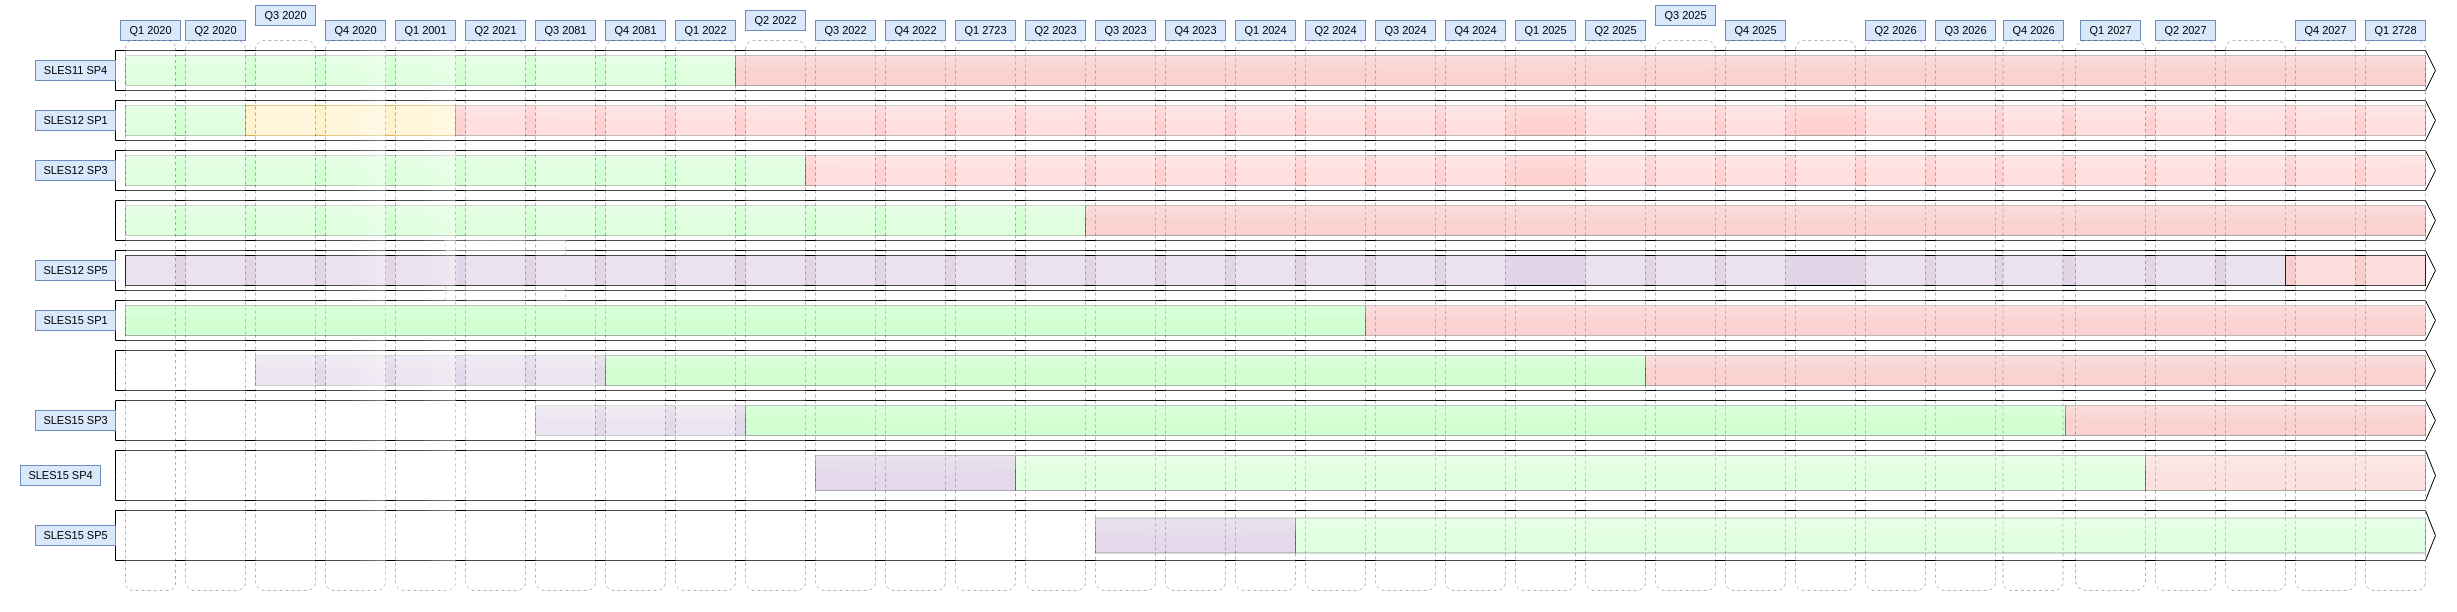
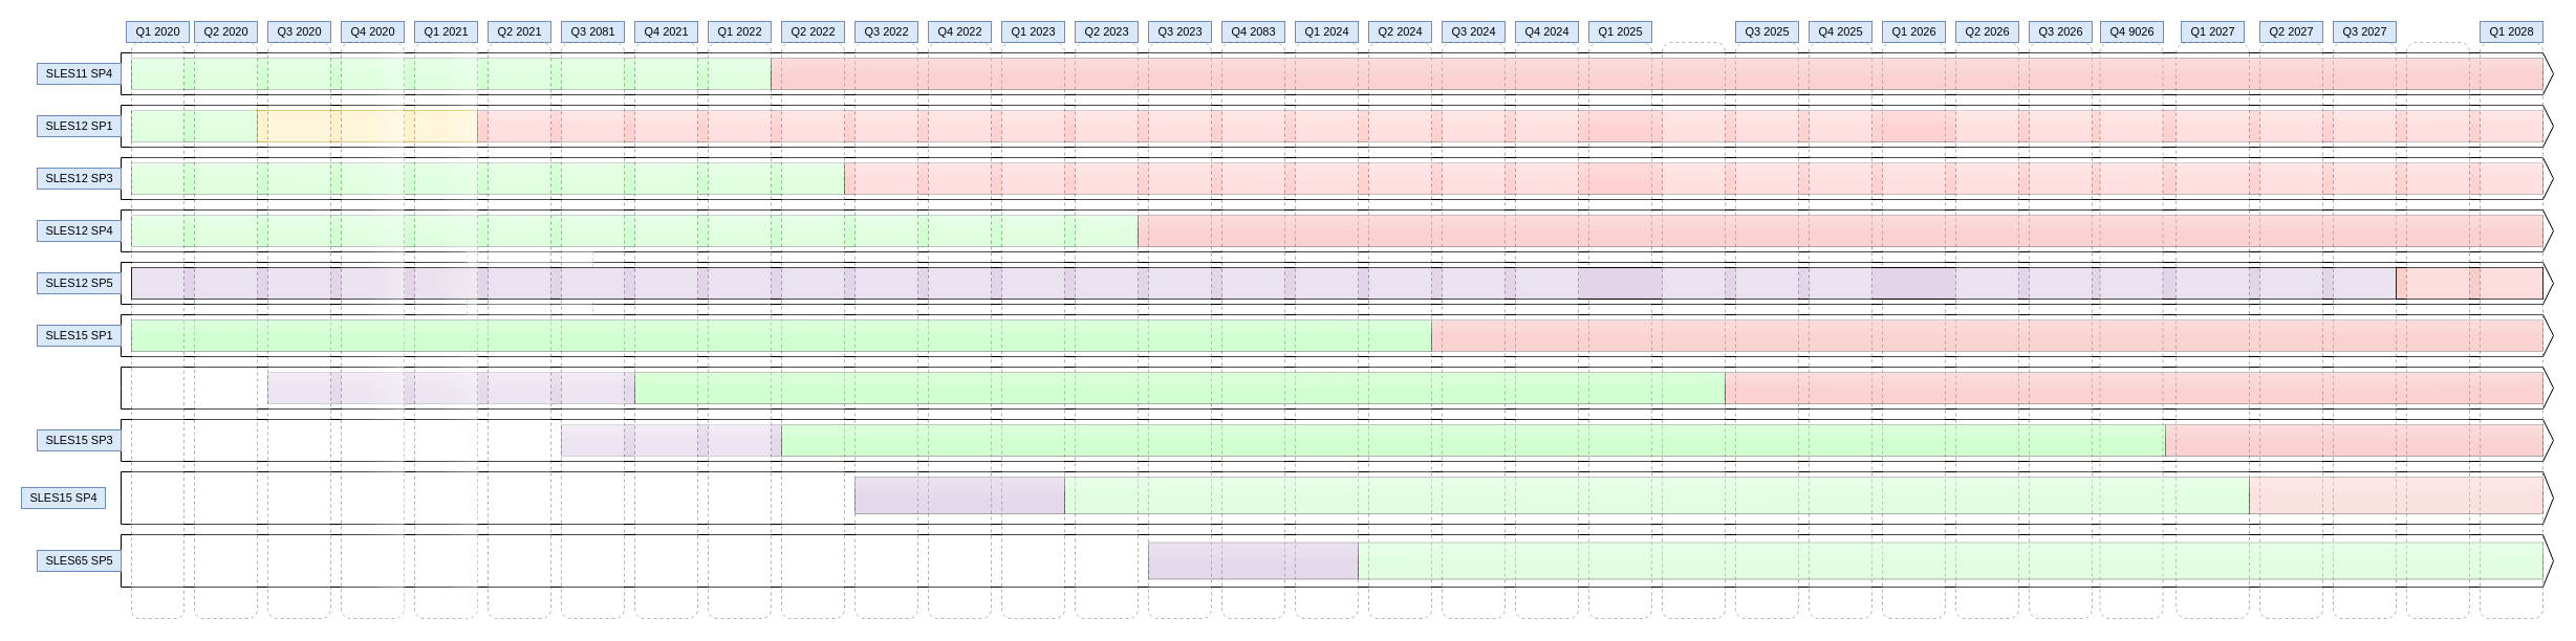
- <mxCell id="13" value="&lt;font style=&quot;font-size: 11px&quot;&gt;Q3 2020&lt;/font&gt;" style="text;html=1;resizable=0;autosize=1;align=center;verticalAlign=middle;points=[];fillColor=#dae8fc;strokeColor=#6c8ebf;rounded=0;" parent="1" vertex="1"><mxGeometry x="255" y="5" width="60" height="20" as="geometry" /></mxCell>
+ <mxCell id="13" value="&lt;font style=&quot;font-size: 11px&quot;&gt;Q3 2020&lt;/font&gt;" style="text;html=1;resizable=0;autosize=1;align=center;verticalAlign=middle;points=[];fillColor=#dae8fc;strokeColor=#6c8ebf;rounded=0;" parent="1" vertex="1"><mxGeometry x="255" y="20" width="60" height="20" as="geometry" /></mxCell>
- <mxCell id="51" value="&lt;font style=&quot;font-size: 11px&quot;&gt;Q3 2025&lt;/font&gt;" style="text;html=1;resizable=0;autosize=1;align=center;verticalAlign=middle;points=[];fillColor=#dae8fc;strokeColor=#6c8ebf;rounded=0;" vertex="1" parent="1"><mxGeometry x="1655" y="5" width="60" height="20" as="geometry" /></mxCell>
+ <mxCell id="51" value="&lt;font style=&quot;font-size: 11px&quot;&gt;Q3 2025&lt;/font&gt;" style="text;html=1;resizable=0;autosize=1;align=center;verticalAlign=middle;points=[];fillColor=#dae8fc;strokeColor=#6c8ebf;rounded=0;" vertex="1" parent="1"><mxGeometry x="1655" y="20" width="60" height="20" as="geometry" /></mxCell>
- <mxCell id="28" value="&lt;font style=&quot;font-size: 11px&quot;&gt;Q2 2022&lt;/font&gt;" style="text;html=1;resizable=0;autosize=1;align=center;verticalAlign=middle;points=[];fillColor=#dae8fc;strokeColor=#6c8ebf;rounded=0;" parent="1" vertex="1"><mxGeometry x="745" y="10" width="60" height="20" as="geometry" /></mxCell>
+ <mxCell id="28" value="&lt;font style=&quot;font-size: 11px&quot;&gt;Q2 2022&lt;/font&gt;" style="text;html=1;resizable=0;autosize=1;align=center;verticalAlign=middle;points=[];fillColor=#dae8fc;strokeColor=#6c8ebf;rounded=0;" parent="1" vertex="1"><mxGeometry x="745" y="20" width="60" height="20" as="geometry" /></mxCell>
- <mxCell id="15" value="&lt;font style=&quot;font-size: 11px&quot;&gt;Q1 2001&lt;/font&gt;" style="text;html=1;resizable=0;autosize=1;align=center;verticalAlign=middle;points=[];fillColor=#dae8fc;strokeColor=#6c8ebf;rounded=0;" parent="1" vertex="1"><mxGeometry x="395" y="20" width="60" height="20" as="geometry" /></mxCell>
+ <mxCell id="15" value="&lt;font style=&quot;font-size: 11px&quot;&gt;Q1 2021&lt;/font&gt;" style="text;html=1;resizable=0;autosize=1;align=center;verticalAlign=middle;points=[];fillColor=#dae8fc;strokeColor=#6c8ebf;rounded=0;" parent="1" vertex="1"><mxGeometry x="395" y="20" width="60" height="20" as="geometry" /></mxCell>
- <mxCell id="26" value="&lt;font style=&quot;font-size: 11px&quot;&gt;Q4 2081&lt;/font&gt;" style="text;html=1;resizable=0;autosize=1;align=center;verticalAlign=middle;points=[];fillColor=#dae8fc;strokeColor=#6c8ebf;rounded=0;" parent="1" vertex="1"><mxGeometry x="605" y="20" width="60" height="20" as="geometry" /></mxCell>
+ <mxCell id="26" value="&lt;font style=&quot;font-size: 11px&quot;&gt;Q4 2021&lt;/font&gt;" style="text;html=1;resizable=0;autosize=1;align=center;verticalAlign=middle;points=[];fillColor=#dae8fc;strokeColor=#6c8ebf;rounded=0;" parent="1" vertex="1"><mxGeometry x="605" y="20" width="60" height="20" as="geometry" /></mxCell>
- <mxCell id="99" value="&lt;font style=&quot;font-size: 11px&quot;&gt;Q1 2723&lt;/font&gt;" style="text;html=1;resizable=0;autosize=1;align=center;verticalAlign=middle;points=[];fillColor=#dae8fc;strokeColor=#6c8ebf;rounded=0;" vertex="1" parent="1"><mxGeometry x="955" y="20" width="60" height="20" as="geometry" /></mxCell>
+ <mxCell id="99" value="&lt;font style=&quot;font-size: 11px&quot;&gt;Q1 2023&lt;/font&gt;" style="text;html=1;resizable=0;autosize=1;align=center;verticalAlign=middle;points=[];fillColor=#dae8fc;strokeColor=#6c8ebf;rounded=0;" vertex="1" parent="1"><mxGeometry x="955" y="20" width="60" height="20" as="geometry" /></mxCell>
- <mxCell id="39" value="&lt;font style=&quot;font-size: 11px&quot;&gt;Q4 2023&lt;/font&gt;" style="text;html=1;resizable=0;autosize=1;align=center;verticalAlign=middle;points=[];fillColor=#dae8fc;strokeColor=#6c8ebf;rounded=0;" parent="1" vertex="1"><mxGeometry x="1165" y="20" width="60" height="20" as="geometry" /></mxCell>
+ <mxCell id="39" value="&lt;font style=&quot;font-size: 11px&quot;&gt;Q4 2083&lt;/font&gt;" style="text;html=1;resizable=0;autosize=1;align=center;verticalAlign=middle;points=[];fillColor=#dae8fc;strokeColor=#6c8ebf;rounded=0;" parent="1" vertex="1"><mxGeometry x="1165" y="20" width="60" height="20" as="geometry" /></mxCell>
- <mxCell id="50" value="&lt;font style=&quot;font-size: 11px&quot;&gt;Q2 2025&lt;/font&gt;" style="text;html=1;resizable=0;autosize=1;align=center;verticalAlign=middle;points=[];fillColor=#dae8fc;strokeColor=#6c8ebf;rounded=0;" vertex="1" parent="1"><mxGeometry x="1585" y="20" width="60" height="20" as="geometry" /></mxCell>
+ <mxCell id="53" value="&lt;font style=&quot;font-size: 11px&quot;&gt;Q1 2026&lt;/font&gt;" style="text;html=1;resizable=0;autosize=1;align=center;verticalAlign=middle;points=[];fillColor=#dae8fc;strokeColor=#6c8ebf;rounded=0;" vertex="1" parent="1"><mxGeometry x="1795" y="20" width="60" height="20" as="geometry" /></mxCell>
- <mxCell id="56" value="&lt;font style=&quot;font-size: 11px&quot;&gt;Q4 2026&lt;/font&gt;" style="text;html=1;resizable=0;autosize=1;align=center;verticalAlign=middle;points=[];fillColor=#dae8fc;strokeColor=#6c8ebf;rounded=0;" vertex="1" parent="1"><mxGeometry x="2003" y="20" width="60" height="20" as="geometry" /></mxCell>
+ <mxCell id="56" value="&lt;font style=&quot;font-size: 11px&quot;&gt;Q4 9026&lt;/font&gt;" style="text;html=1;resizable=0;autosize=1;align=center;verticalAlign=middle;points=[];fillColor=#dae8fc;strokeColor=#6c8ebf;rounded=0;" vertex="1" parent="1"><mxGeometry x="2003" y="20" width="60" height="20" as="geometry" /></mxCell>
+ <mxCell id="59" value="&lt;font style=&quot;font-size: 11px&quot;&gt;Q3 2027&lt;/font&gt;" style="text;html=1;resizable=0;autosize=1;align=center;verticalAlign=middle;points=[];fillColor=#dae8fc;strokeColor=#6c8ebf;rounded=0;" vertex="1" parent="1"><mxGeometry x="2225" y="20" width="60" height="20" as="geometry" /></mxCell>
- <mxCell id="60" value="&lt;font style=&quot;font-size: 11px&quot;&gt;Q4 2027&lt;/font&gt;" style="text;html=1;resizable=0;autosize=1;align=center;verticalAlign=middle;points=[];fillColor=#dae8fc;strokeColor=#6c8ebf;rounded=0;" vertex="1" parent="1"><mxGeometry x="2295" y="20" width="60" height="20" as="geometry" /></mxCell>
- <mxCell id="100" value="&lt;font style=&quot;font-size: 11px&quot;&gt;Q1 2728&lt;/font&gt;" style="text;html=1;resizable=0;autosize=1;align=center;verticalAlign=middle;points=[];fillColor=#dae8fc;strokeColor=#6c8ebf;rounded=0;" vertex="1" parent="1"><mxGeometry x="2365" y="20" width="60" height="20" as="geometry" /></mxCell>
+ <mxCell id="100" value="&lt;font style=&quot;font-size: 11px&quot;&gt;Q1 2028&lt;/font&gt;" style="text;html=1;resizable=0;autosize=1;align=center;verticalAlign=middle;points=[];fillColor=#dae8fc;strokeColor=#6c8ebf;rounded=0;" vertex="1" parent="1"><mxGeometry x="2365" y="20" width="60" height="20" as="geometry" /></mxCell>
+ <mxCell id="21" value="&lt;font style=&quot;font-size: 11px&quot;&gt;SLES12 SP4&lt;/font&gt;" style="text;html=1;resizable=0;autosize=1;align=center;verticalAlign=middle;points=[];fillColor=#dae8fc;strokeColor=#6c8ebf;rounded=0;" parent="1" vertex="1"><mxGeometry x="35" y="210" width="80" height="20" as="geometry" /></mxCell>
- <mxCell id="47" value="&lt;font style=&quot;font-size: 11px&quot;&gt;SLES15 SP5&lt;/font&gt;" style="text;html=1;resizable=0;autosize=1;align=center;verticalAlign=middle;points=[];fillColor=#dae8fc;strokeColor=#6c8ebf;rounded=0;" vertex="1" parent="1"><mxGeometry x="35" y="525" width="80" height="20" as="geometry" /></mxCell>
+ <mxCell id="47" value="&lt;font style=&quot;font-size: 11px&quot;&gt;SLES65 SP5&lt;/font&gt;" style="text;html=1;resizable=0;autosize=1;align=center;verticalAlign=middle;points=[];fillColor=#dae8fc;strokeColor=#6c8ebf;rounded=0;" vertex="1" parent="1"><mxGeometry x="35" y="525" width="80" height="20" as="geometry" /></mxCell>
